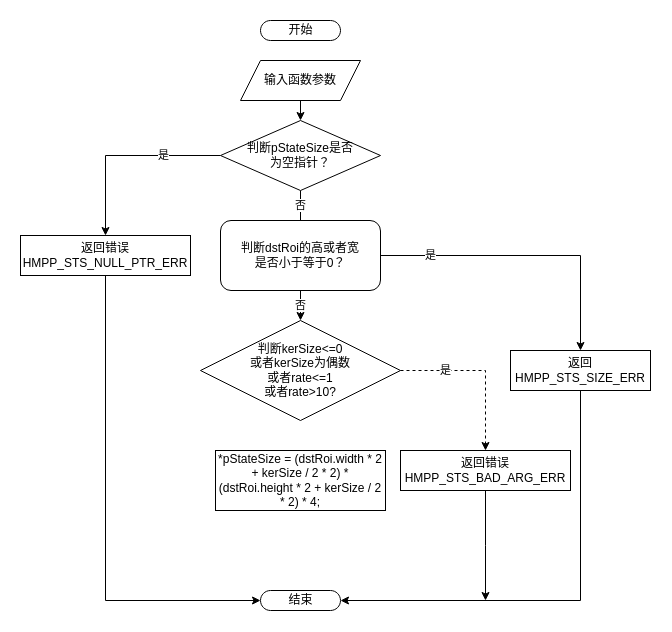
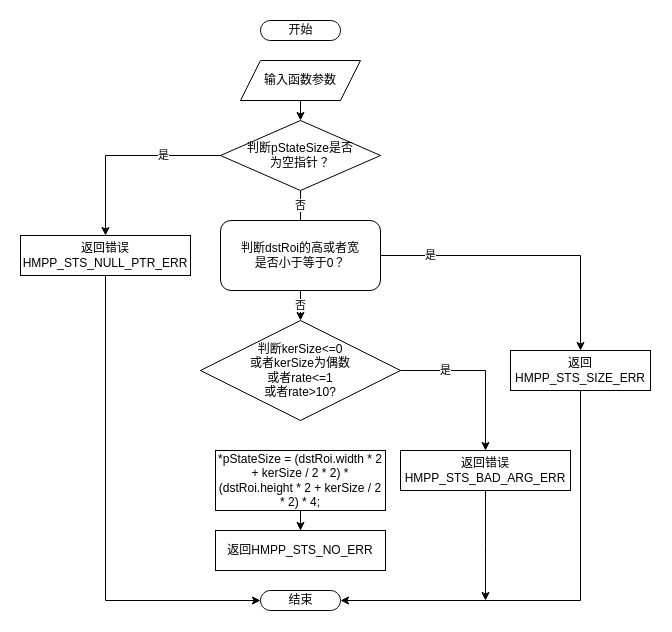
- <mxCell id="14" value="是" style="edgeStyle=orthogonalEdgeStyle;rounded=0;orthogonalLoop=1;jettySize=auto;html=1;exitX=1;exitY=0.5;exitDx=0;exitDy=0;entryX=0.5;entryY=0;entryDx=0;entryDy=0;dashed=1;" parent="1" source="15" target="19" edge="1"><mxGeometry x="-0.46" relative="1" as="geometry"><mxPoint as="offset" /></mxGeometry></mxCell>
+ <mxCell id="14" value="是" style="edgeStyle=orthogonalEdgeStyle;rounded=0;orthogonalLoop=1;jettySize=auto;html=1;exitX=1;exitY=0.5;exitDx=0;exitDy=0;entryX=0.5;entryY=0;entryDx=0;entryDy=0;" parent="1" source="15" target="19" edge="1"><mxGeometry x="-0.46" relative="1" as="geometry"><mxPoint as="offset" /></mxGeometry></mxCell>
+ <mxCell id="20" style="edgeStyle=orthogonalEdgeStyle;rounded=0;orthogonalLoop=1;jettySize=auto;html=1;entryX=0.5;entryY=0;entryDx=0;entryDy=0;" parent="1" source="21" target="22" edge="1"><mxGeometry relative="1" as="geometry" /></mxCell>
+ <mxCell id="22" value="返回HMPP_STS_NO_ERR" style="rounded=0;whiteSpace=wrap;html=1;fillColor=#ffffff;gradientColor=none;" parent="1" vertex="1"><mxGeometry x="215" y="530" width="170" height="40" as="geometry" /></mxCell>
